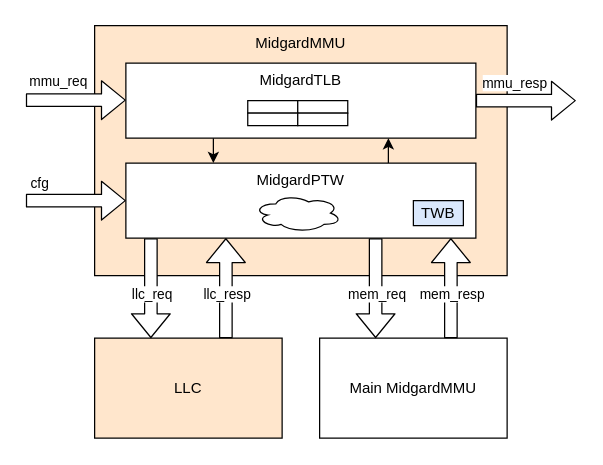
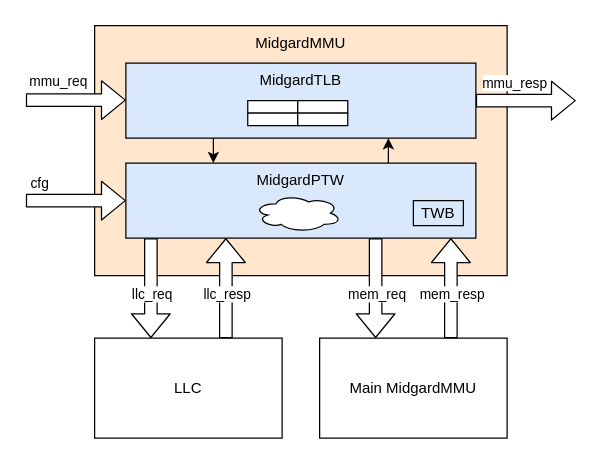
- <mxCell id="13" value="MidgardTLB" style="rounded=0;whiteSpace=wrap;html=1;align=center;verticalAlign=top;" vertex="1" parent="1"><mxGeometry x="100" y="50" width="280" height="60" as="geometry" /></mxCell>
+ <mxCell id="13" value="MidgardTLB" style="rounded=0;whiteSpace=wrap;html=1;align=center;verticalAlign=top;fillColor=#dae8fc;" vertex="1" parent="1"><mxGeometry x="100" y="50" width="280" height="60" as="geometry" /></mxCell>
- <mxCell id="15" value="MidgardPTW" style="rounded=0;whiteSpace=wrap;html=1;align=center;verticalAlign=top;" vertex="1" parent="1"><mxGeometry x="100" y="130" width="280" height="60" as="geometry" /></mxCell>
+ <mxCell id="15" value="MidgardPTW" style="rounded=0;whiteSpace=wrap;html=1;align=center;verticalAlign=top;fillColor=#dae8fc;" vertex="1" parent="1"><mxGeometry x="100" y="130" width="280" height="60" as="geometry" /></mxCell>
- <mxCell id="22" value="LLC" style="rounded=0;whiteSpace=wrap;html=1;fillColor=#ffe6cc;" vertex="1" parent="1"><mxGeometry x="75" y="270" width="150" height="80" as="geometry" /></mxCell>
+ <mxCell id="22" value="LLC" style="rounded=0;whiteSpace=wrap;html=1;" vertex="1" parent="1"><mxGeometry x="75" y="270" width="150" height="80" as="geometry" /></mxCell>
